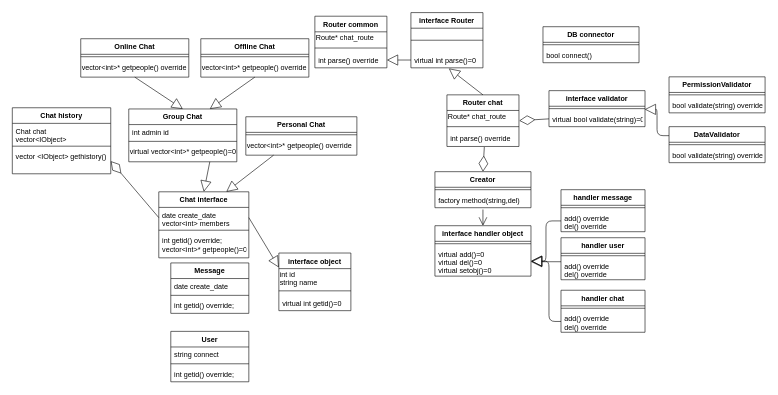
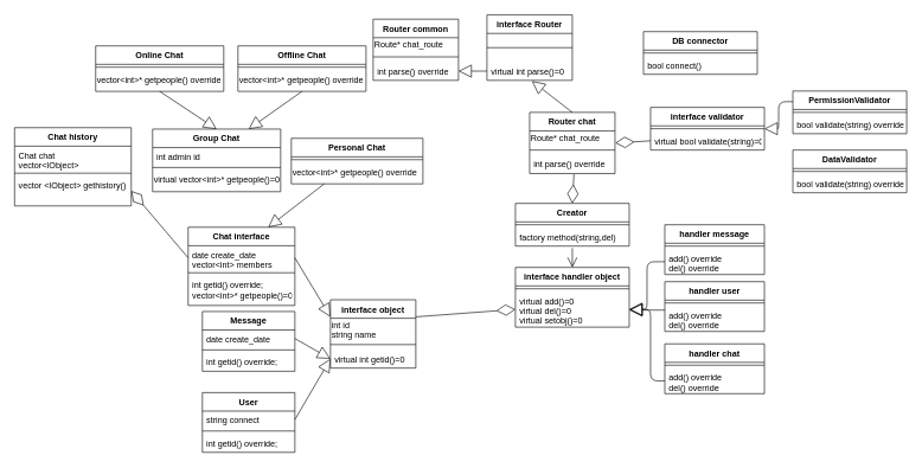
+ <mxCell id="22" value="" style="endArrow=block;endSize=16;endFill=0;html=1;entryX=1;entryY=0.5;entryDx=0;entryDy=0;exitX=0;exitY=0.25;exitDx=0;exitDy=0;edgeStyle=orthogonalEdgeStyle;" edge="1" parent="1" source="16" target="13"><mxGeometry x="-0.451" y="-64" width="160" relative="1" as="geometry"><mxPoint x="574" y="270.5" as="sourcePoint" /><mxPoint x="734" y="270.5" as="targetPoint" /><mxPoint x="-1" as="offset" /></mxGeometry></mxCell>
- <mxCell id="23" value="" style="endArrow=block;endSize=16;endFill=0;html=1;entryX=0.997;entryY=-0.108;entryDx=0;entryDy=0;exitX=0;exitY=0.25;exitDx=0;exitDy=0;entryPerimeter=0;edgeStyle=elbowEdgeStyle;" edge="1" parent="1" source="19" target="15"><mxGeometry x="-0.451" y="-64" width="160" relative="1" as="geometry"><mxPoint x="1120.8" y="122.602" as="sourcePoint" /><mxPoint x="1084" y="190.5" as="targetPoint" /><mxPoint x="-1" as="offset" /></mxGeometry></mxCell>
- <mxCell id="67" value="" style="endArrow=block;endSize=16;endFill=0;html=1;entryX=0.5;entryY=0;entryDx=0;entryDy=0;exitX=0.75;exitY=1;exitDx=0;exitDy=0;" edge="1" parent="1" source="74" target="51"><mxGeometry x="-0.451" y="-64" width="160" relative="1" as="geometry"><mxPoint x="349" y="234" as="sourcePoint" /><mxPoint x="817.24" y="127.014" as="targetPoint" /><mxPoint x="-1" as="offset" /></mxGeometry></mxCell>
+ <mxCell id="66" value="" style="endArrow=diamondThin;endFill=0;endSize=24;html=1;strokeColor=#000000;entryX=0;entryY=0.5;entryDx=0;entryDy=0;exitX=1;exitY=0.25;exitDx=0;exitDy=0;" edge="1" parent="1" source="47" target="32"><mxGeometry width="160" relative="1" as="geometry"><mxPoint x="314" y="664" as="sourcePoint" /><mxPoint x="474" y="664" as="targetPoint" /></mxGeometry></mxCell>
+ <mxCell id="65" value="" style="endArrow=block;endSize=16;endFill=0;html=1;exitX=1;exitY=0.5;exitDx=0;exitDy=0;elbow=vertical;entryX=0;entryY=0.5;entryDx=0;entryDy=0;" edge="1" parent="1" source="56" target="50"><mxGeometry x="-0.451" y="-64" width="160" relative="1" as="geometry"><mxPoint x="424" y="599.5" as="sourcePoint" /><mxPoint x="474" y="514" as="targetPoint" /><mxPoint x="-1" as="offset" /></mxGeometry></mxCell>
+ <mxCell id="64" value="" style="endArrow=block;endSize=16;endFill=0;html=1;exitX=1;exitY=0.5;exitDx=0;exitDy=0;elbow=vertical;entryX=0;entryY=0.5;entryDx=0;entryDy=0;" edge="1" parent="1" source="60" target="50"><mxGeometry x="-0.451" y="-64" width="160" relative="1" as="geometry"><mxPoint x="424" y="381.5" as="sourcePoint" /><mxPoint x="474" y="455" as="targetPoint" /><mxPoint x="-1" as="offset" /></mxGeometry></mxCell>
